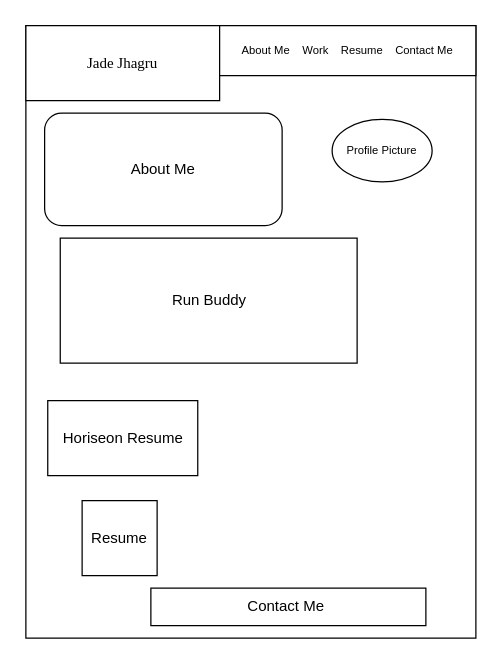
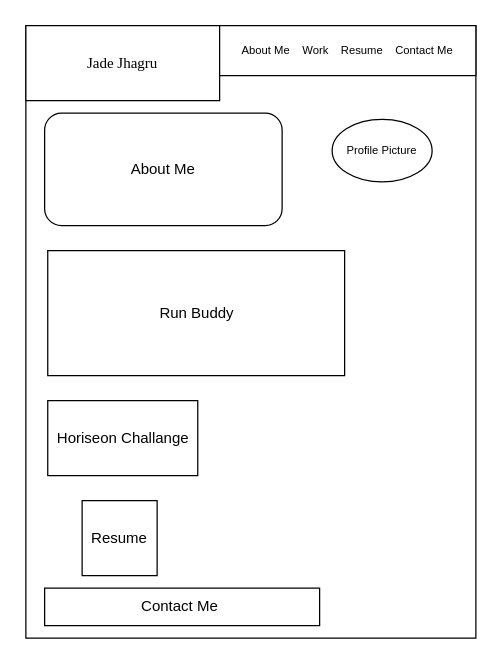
- <mxCell id="8" value="Run Buddy" style="rounded=0;whiteSpace=wrap;html=1;" vertex="1" parent="1"><mxGeometry x="47.5" y="190" width="237.5" height="100" as="geometry" /></mxCell>
+ <mxCell id="8" value="Run Buddy" style="rounded=0;whiteSpace=wrap;html=1;" vertex="1" parent="1"><mxGeometry x="37.5" y="200" width="237.5" height="100" as="geometry" /></mxCell>
- <mxCell id="9" value="Horiseon Resume" style="rounded=0;whiteSpace=wrap;html=1;" vertex="1" parent="1"><mxGeometry x="37.5" y="320" width="120" height="60" as="geometry" /></mxCell>
+ <mxCell id="9" value="Horiseon Challange" style="rounded=0;whiteSpace=wrap;html=1;" vertex="1" parent="1"><mxGeometry x="37.5" y="320" width="120" height="60" as="geometry" /></mxCell>
- <mxCell id="10" value="Contact Me&amp;nbsp;" style="rounded=0;whiteSpace=wrap;html=1;" vertex="1" parent="1"><mxGeometry x="120" y="470" width="220" height="30" as="geometry" /></mxCell>
+ <mxCell id="10" value="Contact Me&amp;nbsp;" style="rounded=0;whiteSpace=wrap;html=1;" vertex="1" parent="1"><mxGeometry x="35" y="470" width="220" height="30" as="geometry" /></mxCell>
